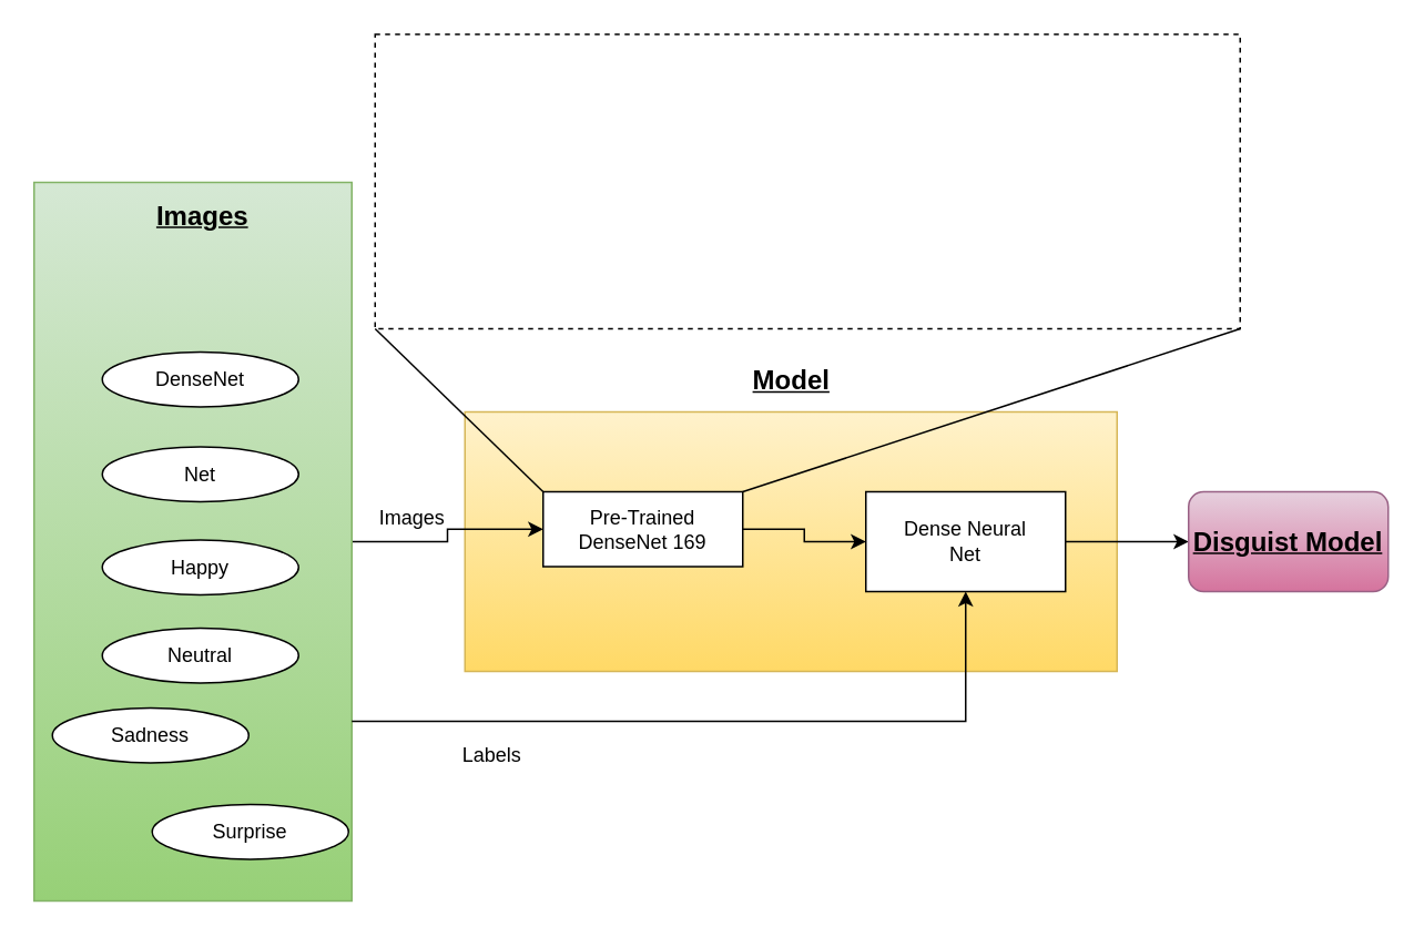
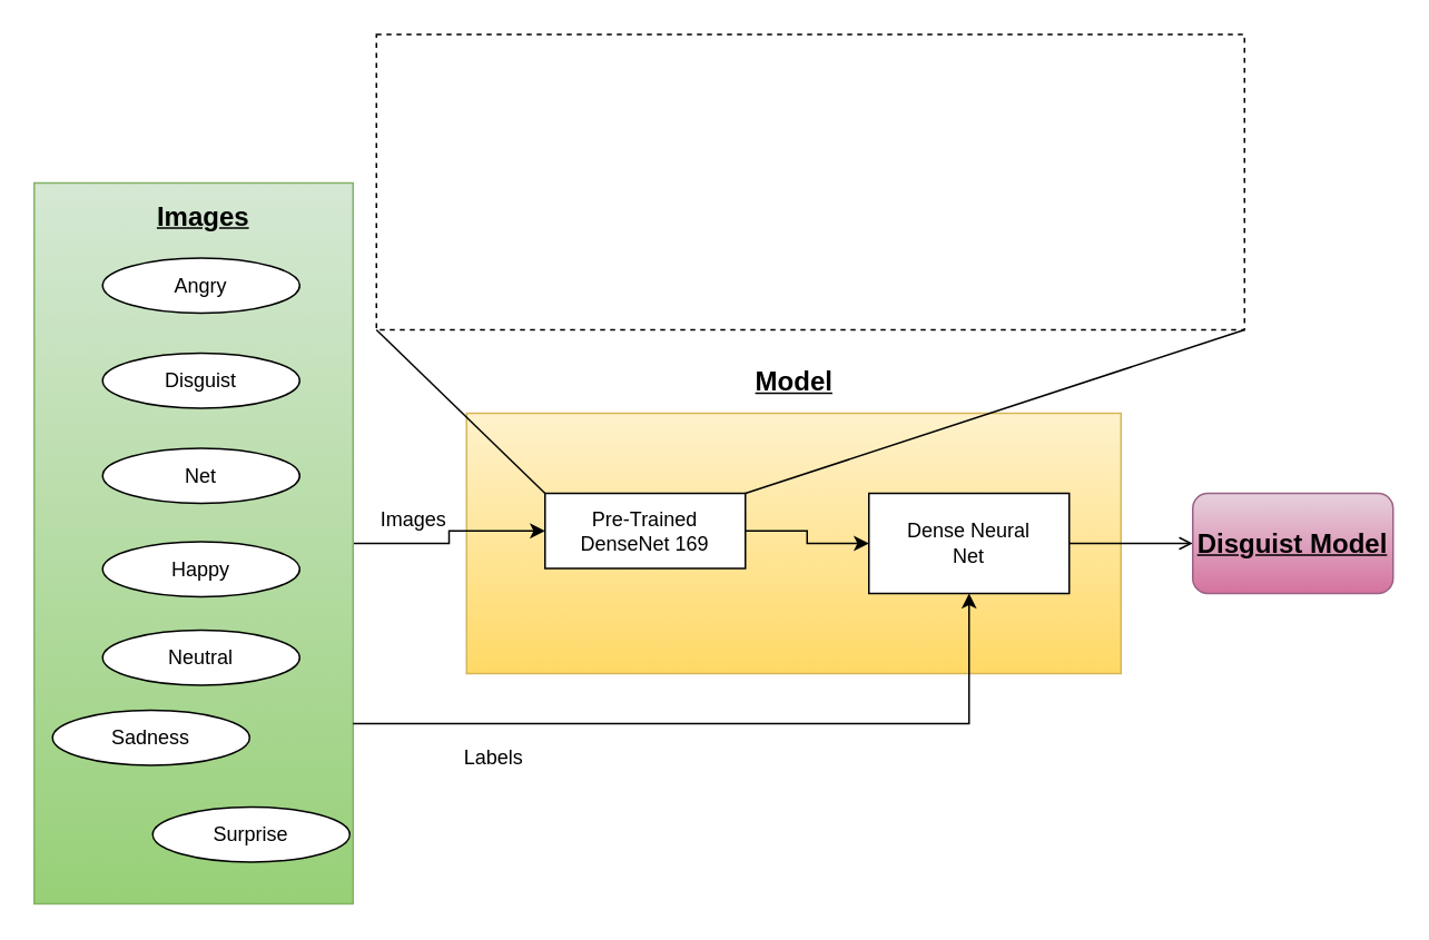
+ <mxCell id="16" value="Angry" style="ellipse;whiteSpace=wrap;html=1;" vertex="1" parent="1"><mxGeometry x="61" y="154" width="118" height="33" as="geometry" /></mxCell>
- <mxCell id="15" value="DenseNet" style="ellipse;whiteSpace=wrap;html=1;" vertex="1" parent="1"><mxGeometry x="61" y="211" width="118" height="33" as="geometry" /></mxCell>
+ <mxCell id="15" value="Disguist" style="ellipse;whiteSpace=wrap;html=1;" vertex="1" parent="1"><mxGeometry x="61" y="211" width="118" height="33" as="geometry" /></mxCell>
- <mxCell id="9" style="edgeStyle=orthogonalEdgeStyle;rounded=0;orthogonalLoop=1;jettySize=auto;html=1;startArrow=none;startFill=0;endArrow=classic;endFill=1;" edge="1" parent="1" source="10" target="24"><mxGeometry relative="1" as="geometry" /></mxCell>
+ <mxCell id="9" style="edgeStyle=orthogonalEdgeStyle;rounded=0;orthogonalLoop=1;jettySize=auto;html=1;startArrow=none;startFill=0;endArrow=open;endFill=1;" edge="1" parent="1" source="10" target="24"><mxGeometry relative="1" as="geometry" /></mxCell>
